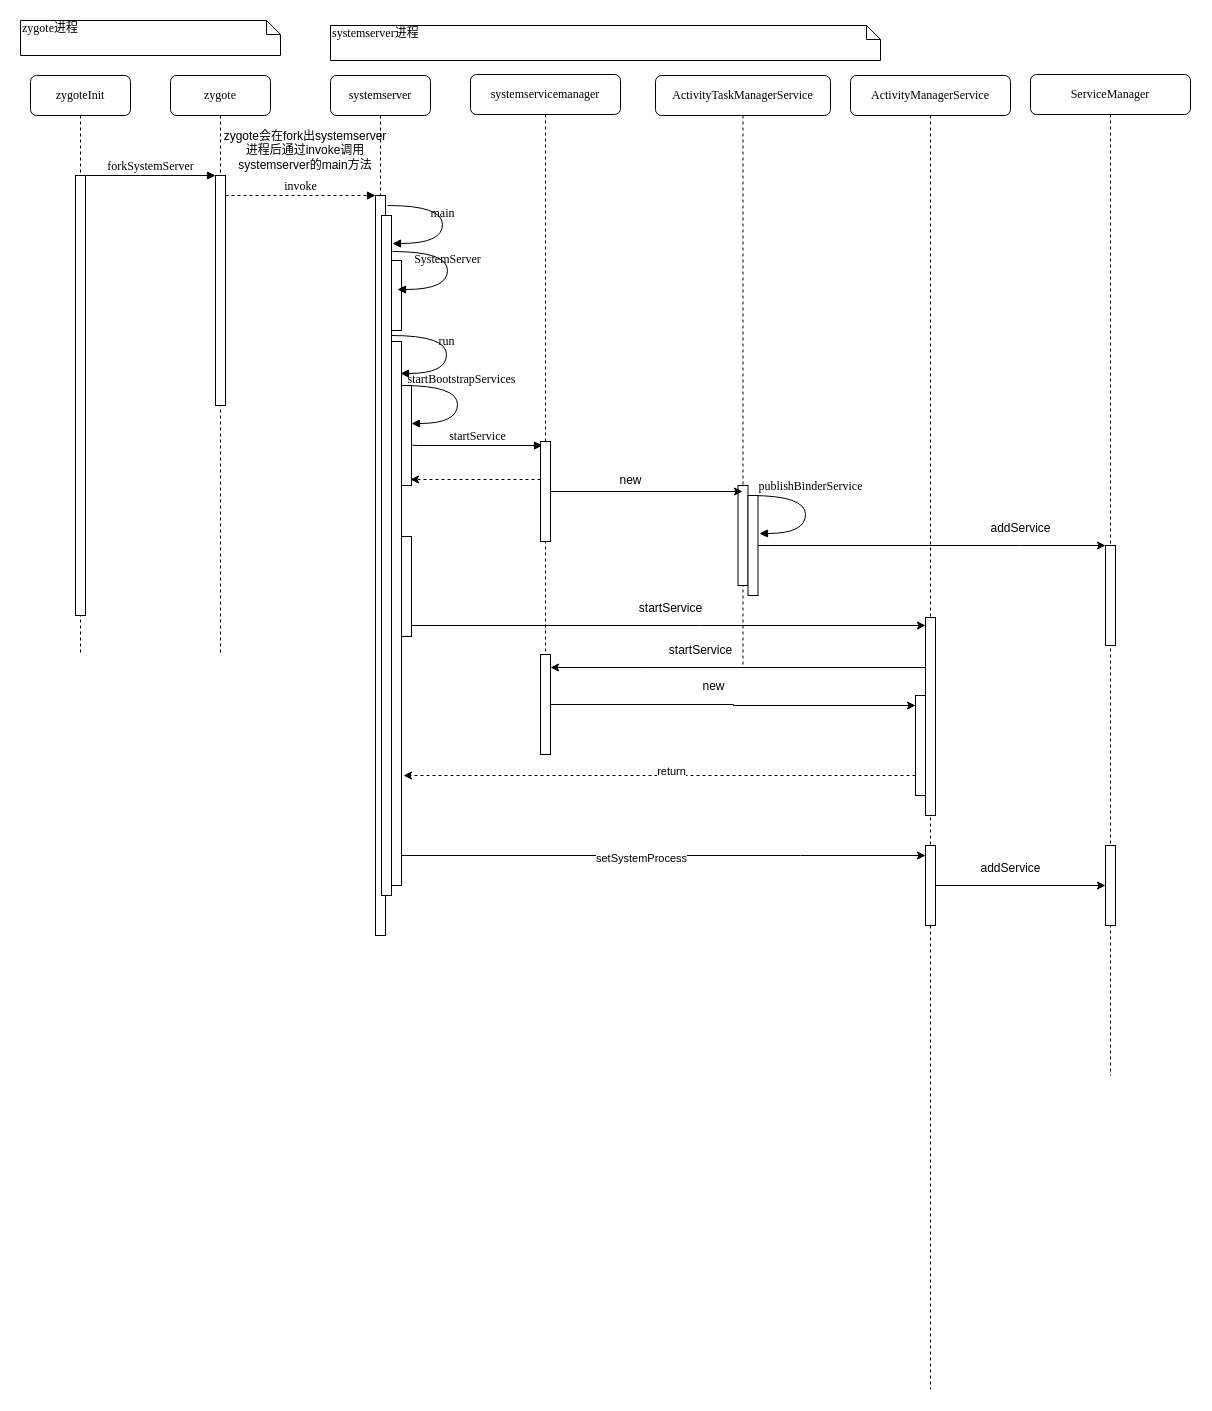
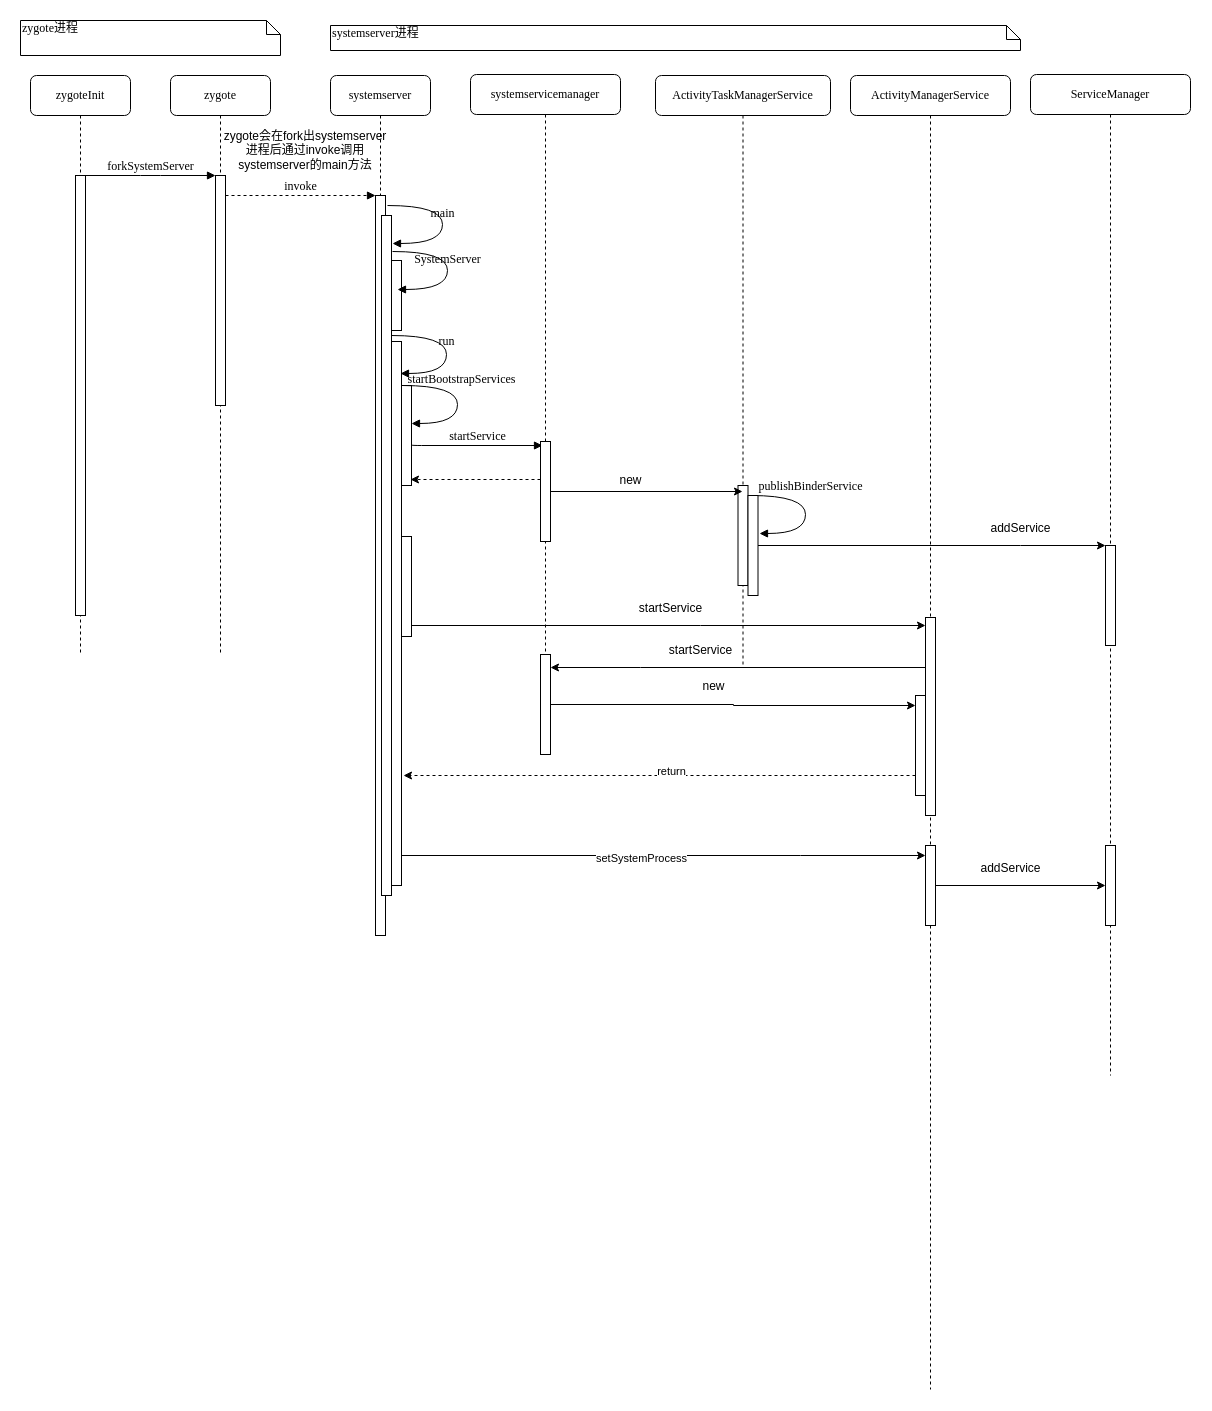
- <mxCell id="25" value="systemserver进程" style="shape=note;whiteSpace=wrap;html=1;size=14;verticalAlign=top;align=left;spacingTop=-6;rounded=0;shadow=0;comic=0;labelBackgroundColor=none;strokeWidth=1;fontFamily=Verdana;fontSize=12" parent="1" vertex="1"><mxGeometry x="330" y="25" width="550" height="35" as="geometry" /></mxCell>
+ <mxCell id="25" value="systemserver进程" style="shape=note;whiteSpace=wrap;html=1;size=14;verticalAlign=top;align=left;spacingTop=-6;rounded=0;shadow=0;comic=0;labelBackgroundColor=none;strokeWidth=1;fontFamily=Verdana;fontSize=12" parent="1" vertex="1"><mxGeometry x="330" y="25" width="690" height="25" as="geometry" /></mxCell>
